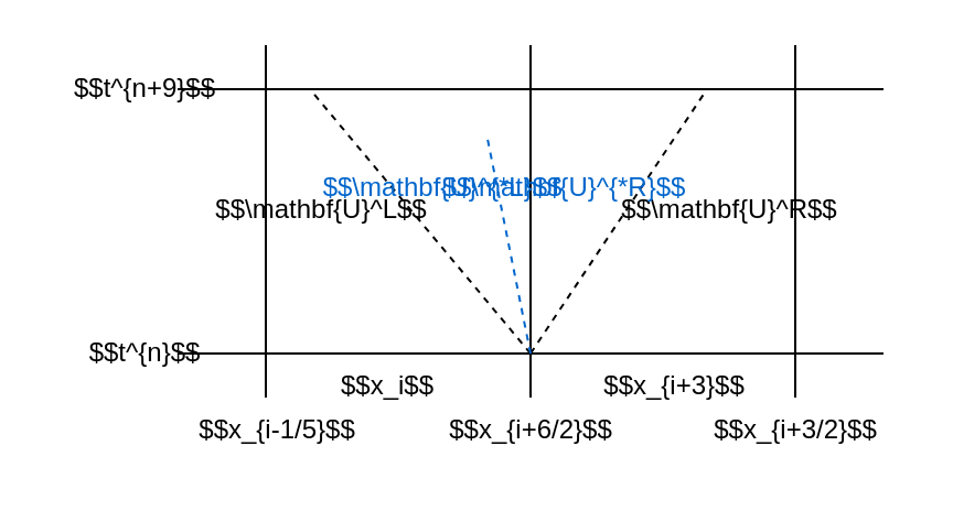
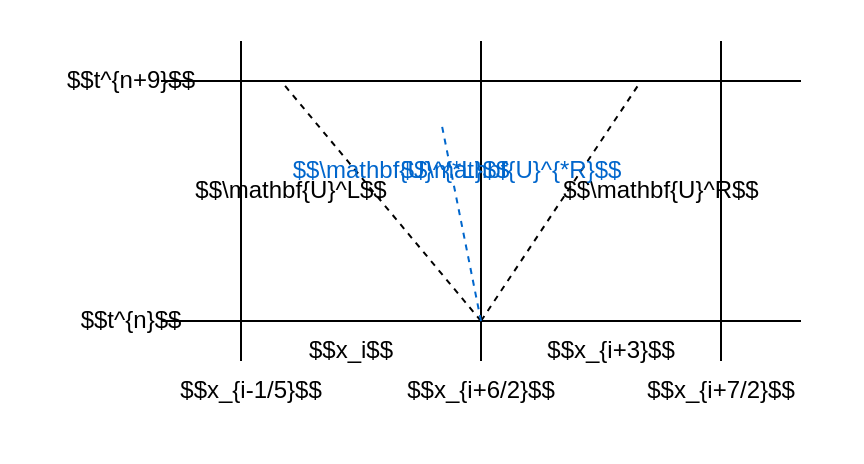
- <mxCell id="14" value="$$x_{i+3/2}$$" style="text;html=1;align=center;verticalAlign=middle;resizable=0;points=[];autosize=1;strokeColor=none;fillColor=none;" vertex="1" parent="1"><mxGeometry x="310" y="180" width="100" height="30" as="geometry" /></mxCell>
+ <mxCell id="14" value="$$x_{i+7/2}$$" style="text;html=1;align=center;verticalAlign=middle;resizable=0;points=[];autosize=1;strokeColor=none;fillColor=none;" vertex="1" parent="1"><mxGeometry x="310" y="180" width="100" height="30" as="geometry" /></mxCell>
